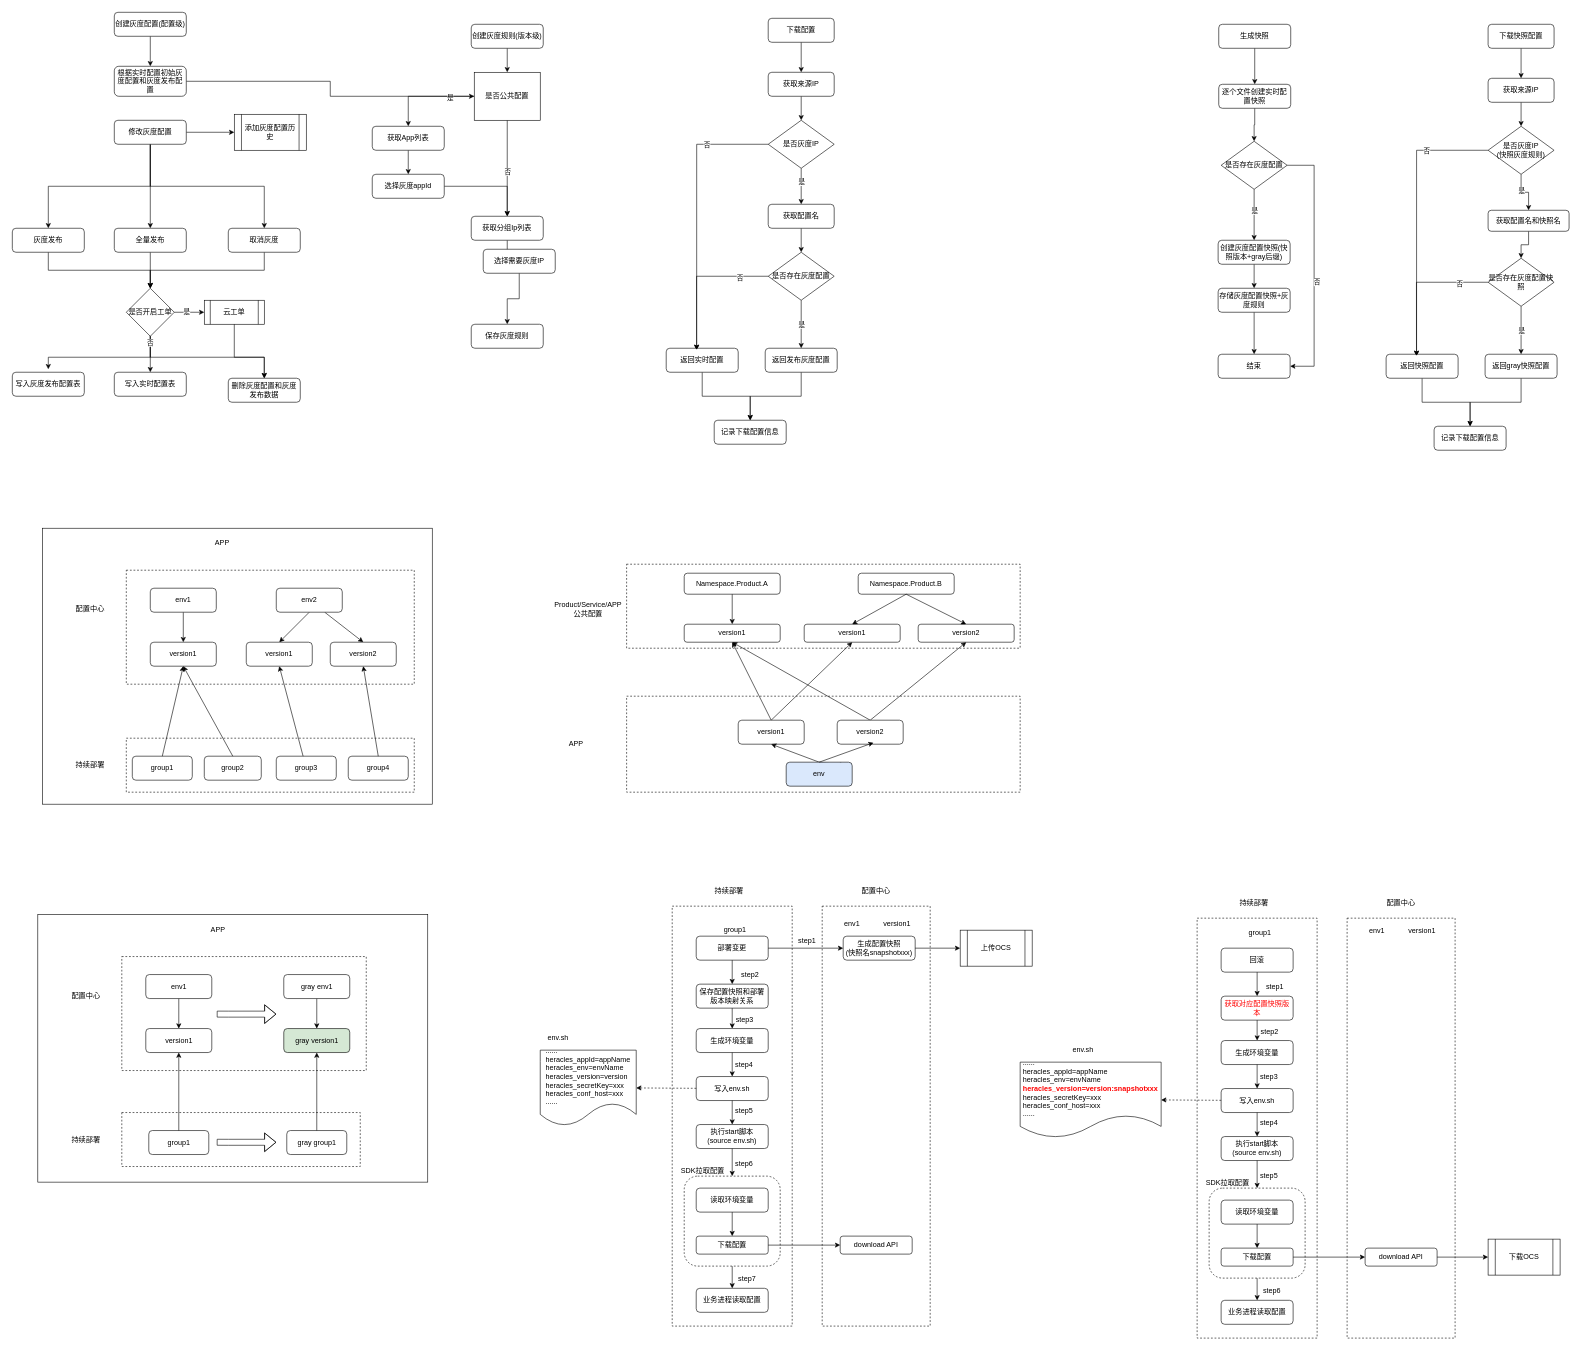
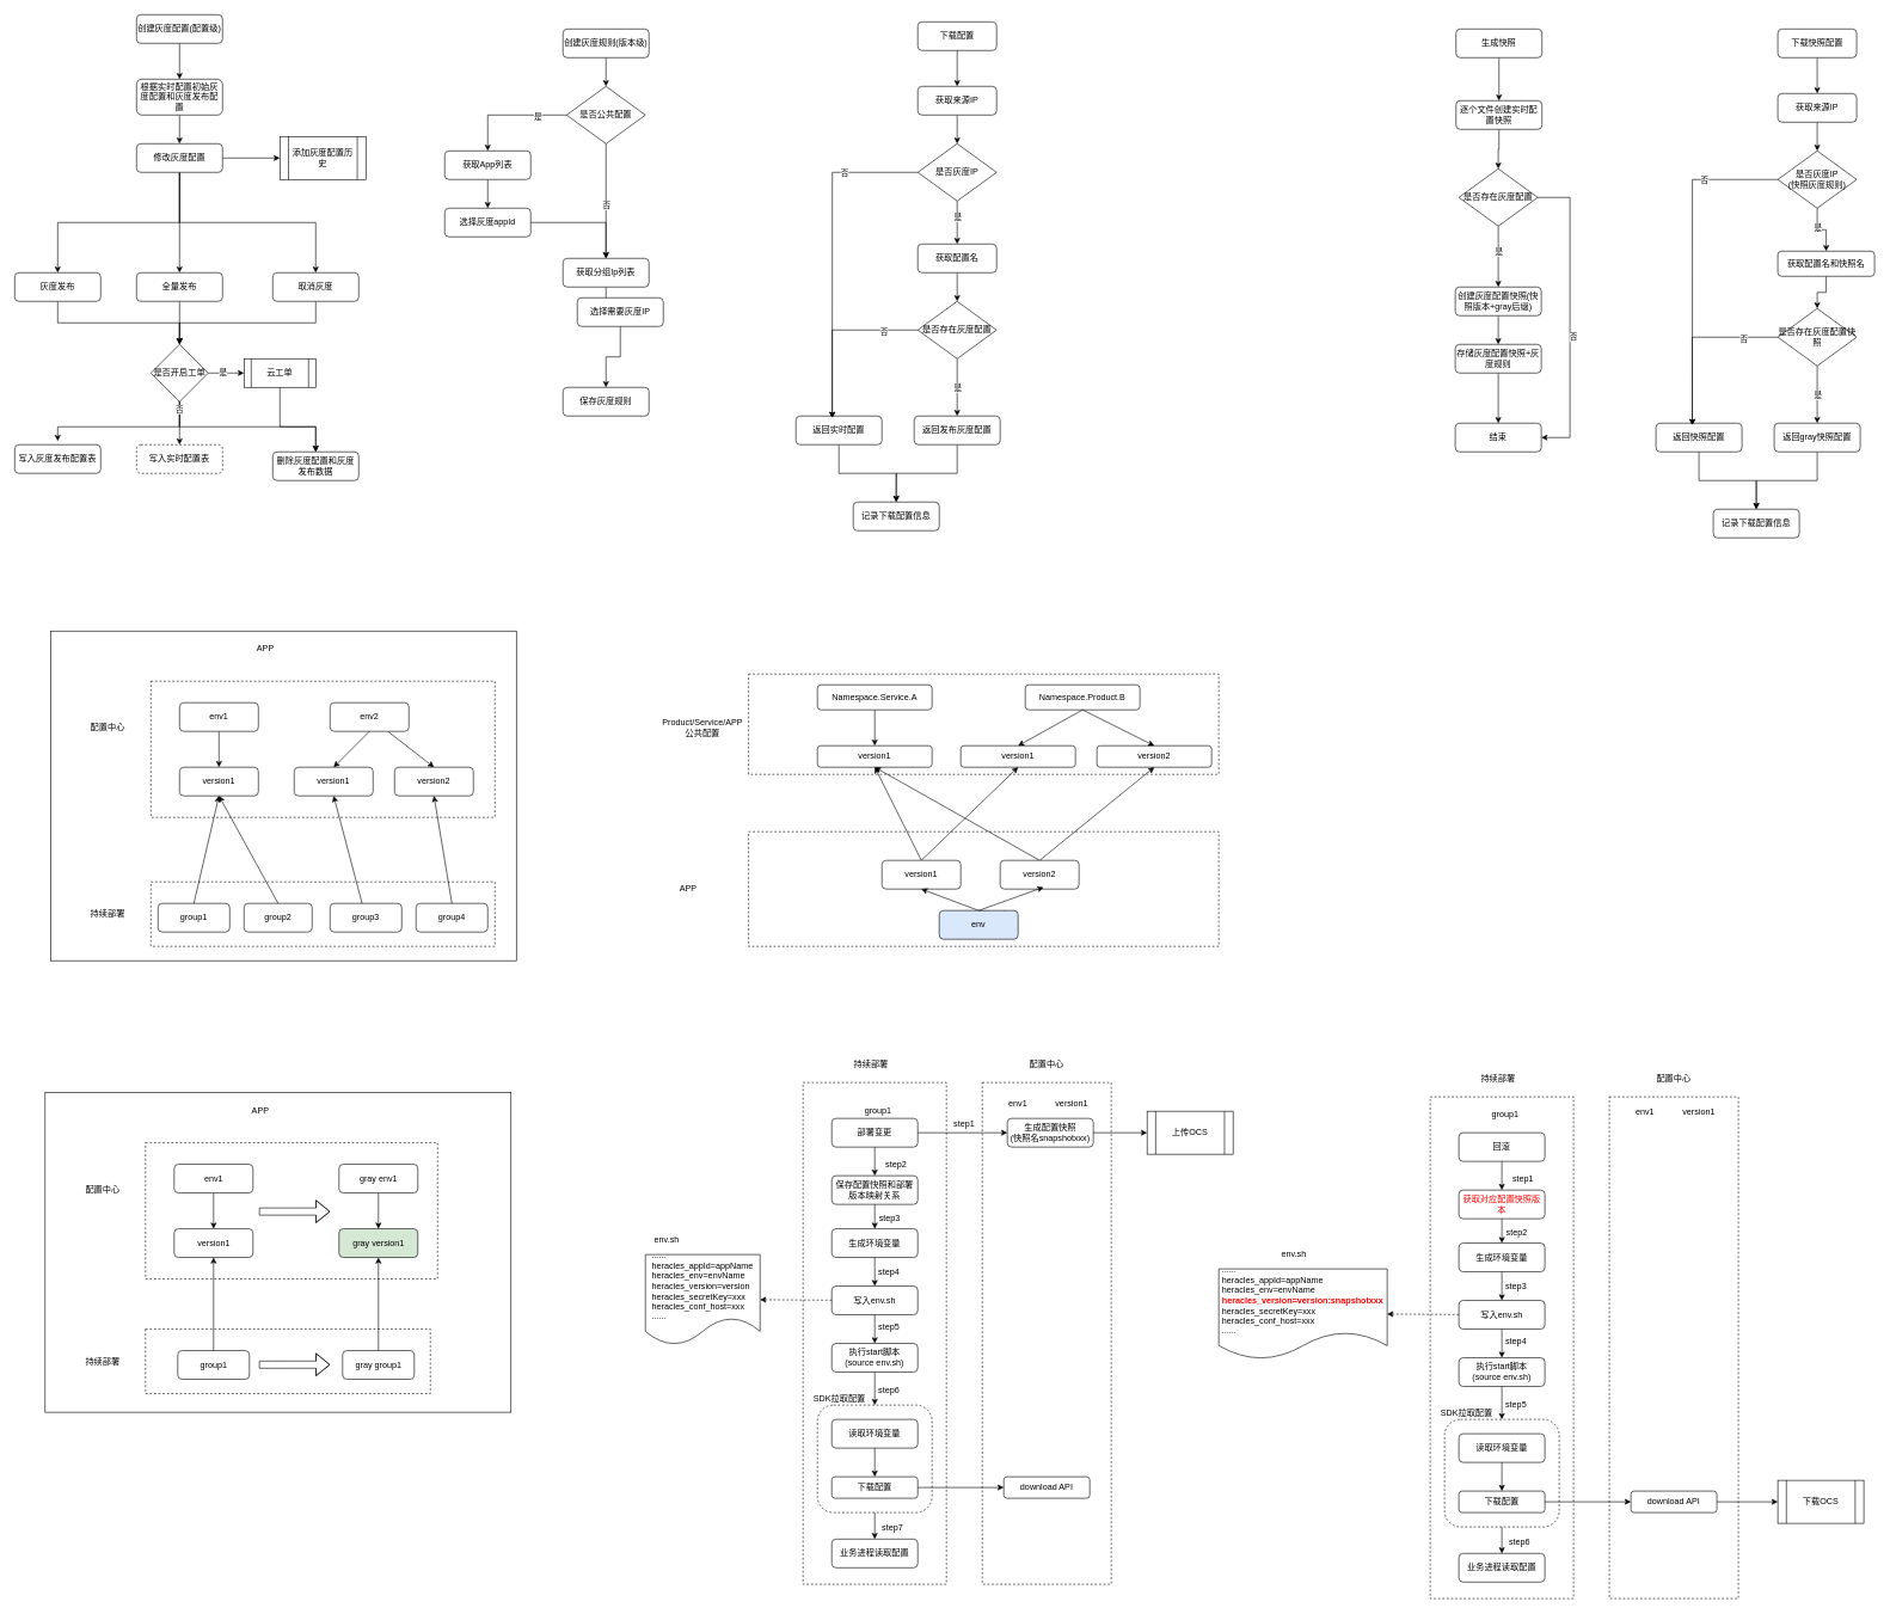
- <mxCell id="23" style="edgeStyle=orthogonalEdgeStyle;rounded=0;orthogonalLoop=1;jettySize=auto;html=1;" parent="1" source="24" target="14" edge="1"><mxGeometry relative="1" as="geometry" /></mxCell>
+ <mxCell id="23" style="edgeStyle=orthogonalEdgeStyle;rounded=0;orthogonalLoop=1;jettySize=auto;html=1;" parent="1" source="24" target="29" edge="1"><mxGeometry relative="1" as="geometry" /></mxCell>
- <mxCell id="14" value="是否公共配置" style="whiteSpace=wrap;html=1;rounded=0;" parent="1" vertex="1"><mxGeometry x="790" y="120" width="110" height="80" as="geometry" /></mxCell>
+ <mxCell id="14" value="是否公共配置" style="rhombus;whiteSpace=wrap;html=1;" parent="1" vertex="1"><mxGeometry x="790" y="120" width="110" height="80" as="geometry" /></mxCell>
- <mxCell id="95" value="写入实时配置表" style="rounded=1;whiteSpace=wrap;html=1;" parent="1" vertex="1"><mxGeometry x="190" y="620" width="120" height="40" as="geometry" /></mxCell>
+ <mxCell id="95" value="写入实时配置表" style="rounded=1;whiteSpace=wrap;html=1;dashed=1;" parent="1" vertex="1"><mxGeometry x="190" y="620" width="120" height="40" as="geometry" /></mxCell>
- <mxCell id="128" value="Namespace.Product.A" style="rounded=1;whiteSpace=wrap;html=1;strokeColor=default;fillColor=none;gradientColor=none;" vertex="1" parent="1"><mxGeometry x="1140" y="955" width="160" height="35" as="geometry" /></mxCell>
+ <mxCell id="128" value="Namespace.Service.A" style="rounded=1;whiteSpace=wrap;html=1;strokeColor=default;fillColor=none;gradientColor=none;" vertex="1" parent="1"><mxGeometry x="1140" y="955" width="160" height="35" as="geometry" /></mxCell>
